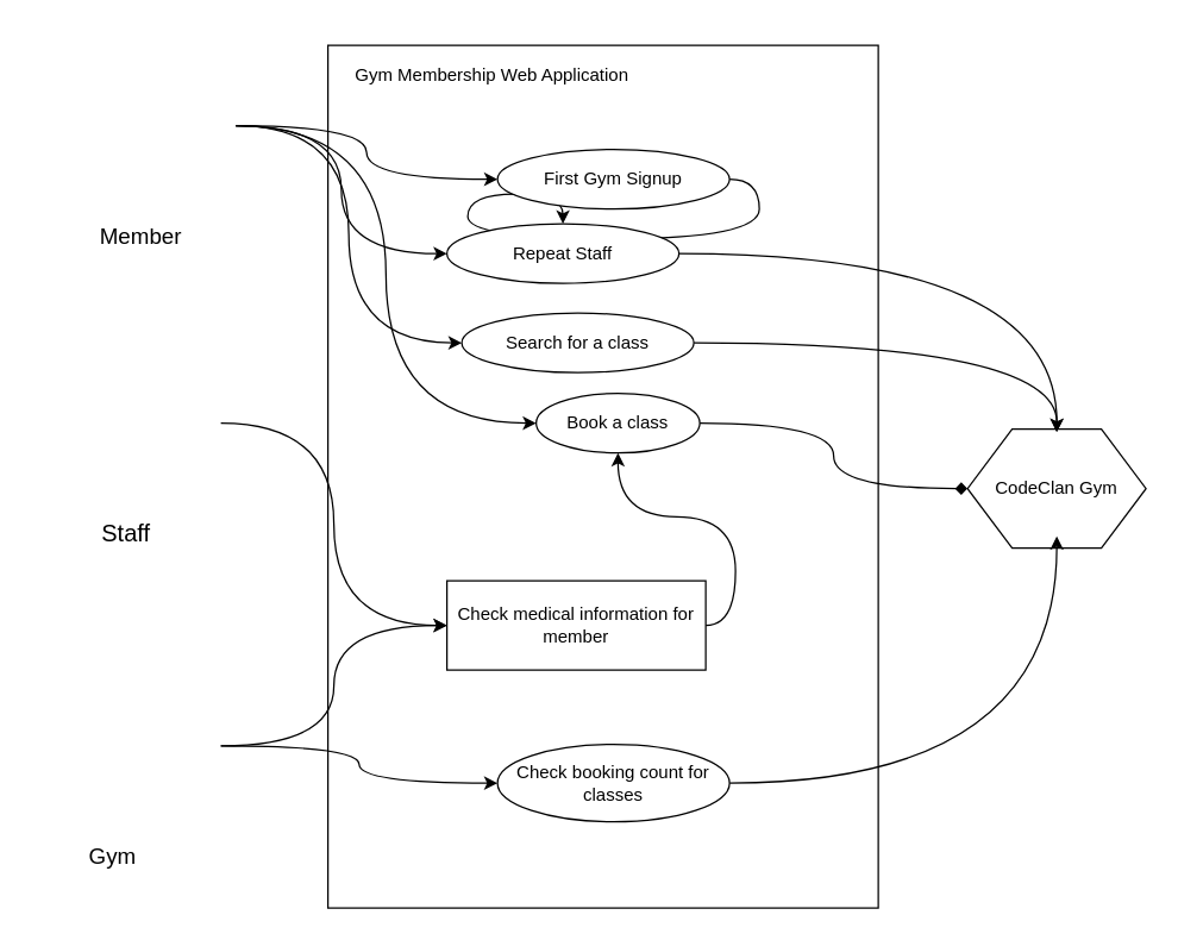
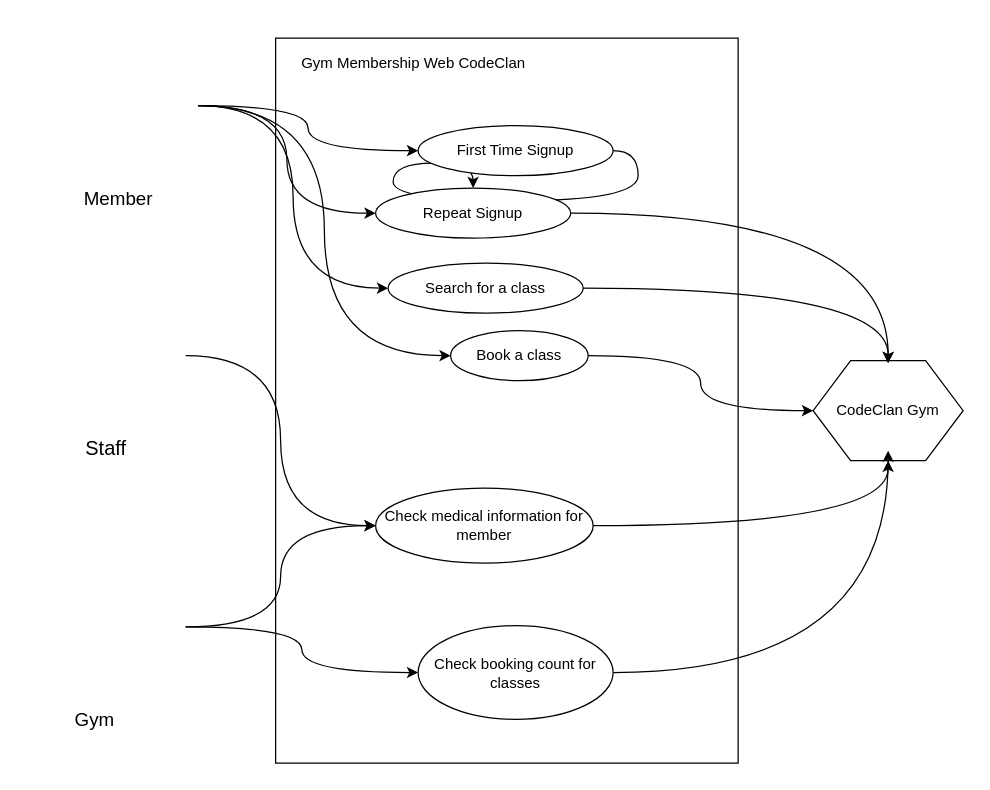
- <mxCell id="4" value="Gym Membership Web Application" style="text;html=1;align=center;verticalAlign=middle;resizable=0;points=[];autosize=1;" vertex="1" parent="1"><mxGeometry x="230" y="40" width="200" height="20" as="geometry" /></mxCell>
+ <mxCell id="4" value="Gym Membership Web CodeClan" style="text;html=1;align=center;verticalAlign=middle;resizable=0;points=[];autosize=1;" vertex="1" parent="1"><mxGeometry x="230" y="40" width="200" height="20" as="geometry" /></mxCell>
- <mxCell id="7" value="First Gym Signup" style="ellipse;whiteSpace=wrap;html=1;" vertex="1" parent="1"><mxGeometry x="334" y="100" width="156" height="40" as="geometry" /></mxCell>
+ <mxCell id="7" value="First Time Signup" style="ellipse;whiteSpace=wrap;html=1;" vertex="1" parent="1"><mxGeometry x="334" y="100" width="156" height="40" as="geometry" /></mxCell>
- <mxCell id="9" value="Repeat Staff" style="ellipse;whiteSpace=wrap;html=1;" vertex="1" parent="1"><mxGeometry x="300" y="150" width="156" height="40" as="geometry" /></mxCell>
+ <mxCell id="9" value="Repeat Signup" style="ellipse;whiteSpace=wrap;html=1;" vertex="1" parent="1"><mxGeometry x="300" y="150" width="156" height="40" as="geometry" /></mxCell>
- <mxCell id="10" style="edgeStyle=orthogonalEdgeStyle;curved=1;orthogonalLoop=1;jettySize=auto;html=1;exitX=1;exitY=0.5;exitDx=0;exitDy=0;endArrow=diamond;" edge="1" parent="1" source="11" target="5"><mxGeometry relative="1" as="geometry" /></mxCell>
+ <mxCell id="10" style="edgeStyle=orthogonalEdgeStyle;curved=1;orthogonalLoop=1;jettySize=auto;html=1;exitX=1;exitY=0.5;exitDx=0;exitDy=0;" edge="1" parent="1" source="11" target="5"><mxGeometry relative="1" as="geometry" /></mxCell>
- <mxCell id="16" style="edgeStyle=orthogonalEdgeStyle;curved=1;orthogonalLoop=1;jettySize=auto;html=1;exitX=1;exitY=0.5;exitDx=0;exitDy=0;" edge="1" parent="1" source="17" target="11"><mxGeometry relative="1" as="geometry" /></mxCell>
+ <mxCell id="16" style="edgeStyle=orthogonalEdgeStyle;curved=1;orthogonalLoop=1;jettySize=auto;html=1;exitX=1;exitY=0.5;exitDx=0;exitDy=0;entryX=0.5;entryY=1;entryDx=0;entryDy=0;" edge="1" parent="1" source="17" target="5"><mxGeometry relative="1" as="geometry" /></mxCell>
- <mxCell id="17" value="Check medical information for member" style="whiteSpace=wrap;html=1;rounded=0;" vertex="1" parent="1"><mxGeometry x="300" y="390" width="174" height="60" as="geometry" /></mxCell>
+ <mxCell id="17" value="Check medical information for member" style="ellipse;whiteSpace=wrap;html=1;" vertex="1" parent="1"><mxGeometry x="300" y="390" width="174" height="60" as="geometry" /></mxCell>
- <mxCell id="15" value="Check booking count for classes" style="ellipse;whiteSpace=wrap;html=1;" vertex="1" parent="1"><mxGeometry x="334" y="500" width="156" height="52" as="geometry" /></mxCell>
+ <mxCell id="15" value="Check booking count for classes" style="ellipse;whiteSpace=wrap;html=1;" vertex="1" parent="1"><mxGeometry x="334" y="500" width="156" height="75" as="geometry" /></mxCell>
